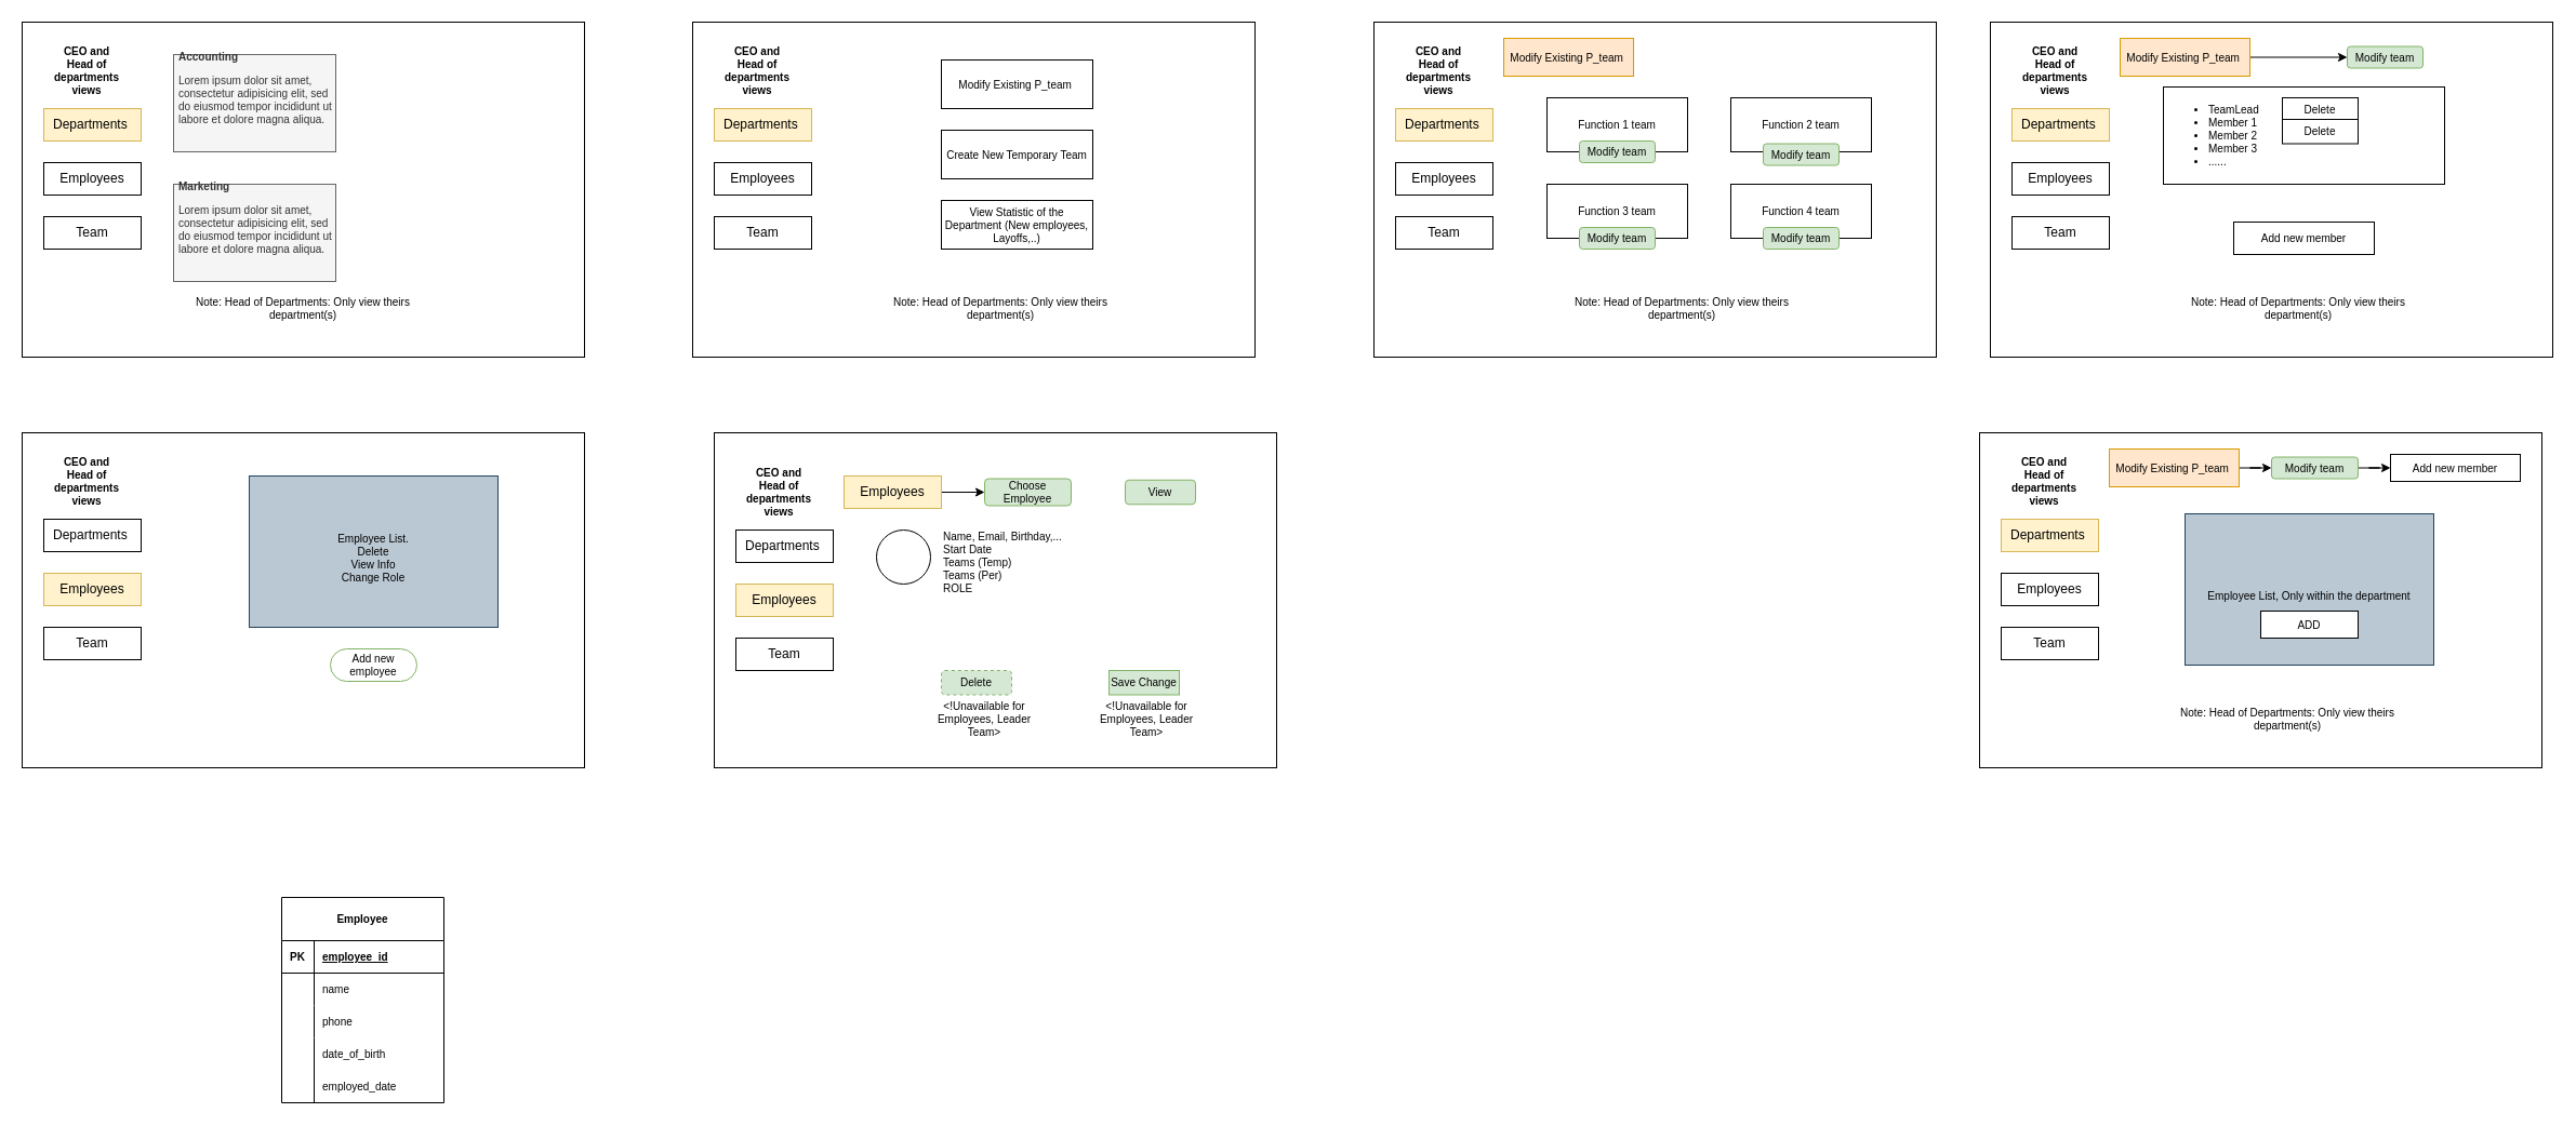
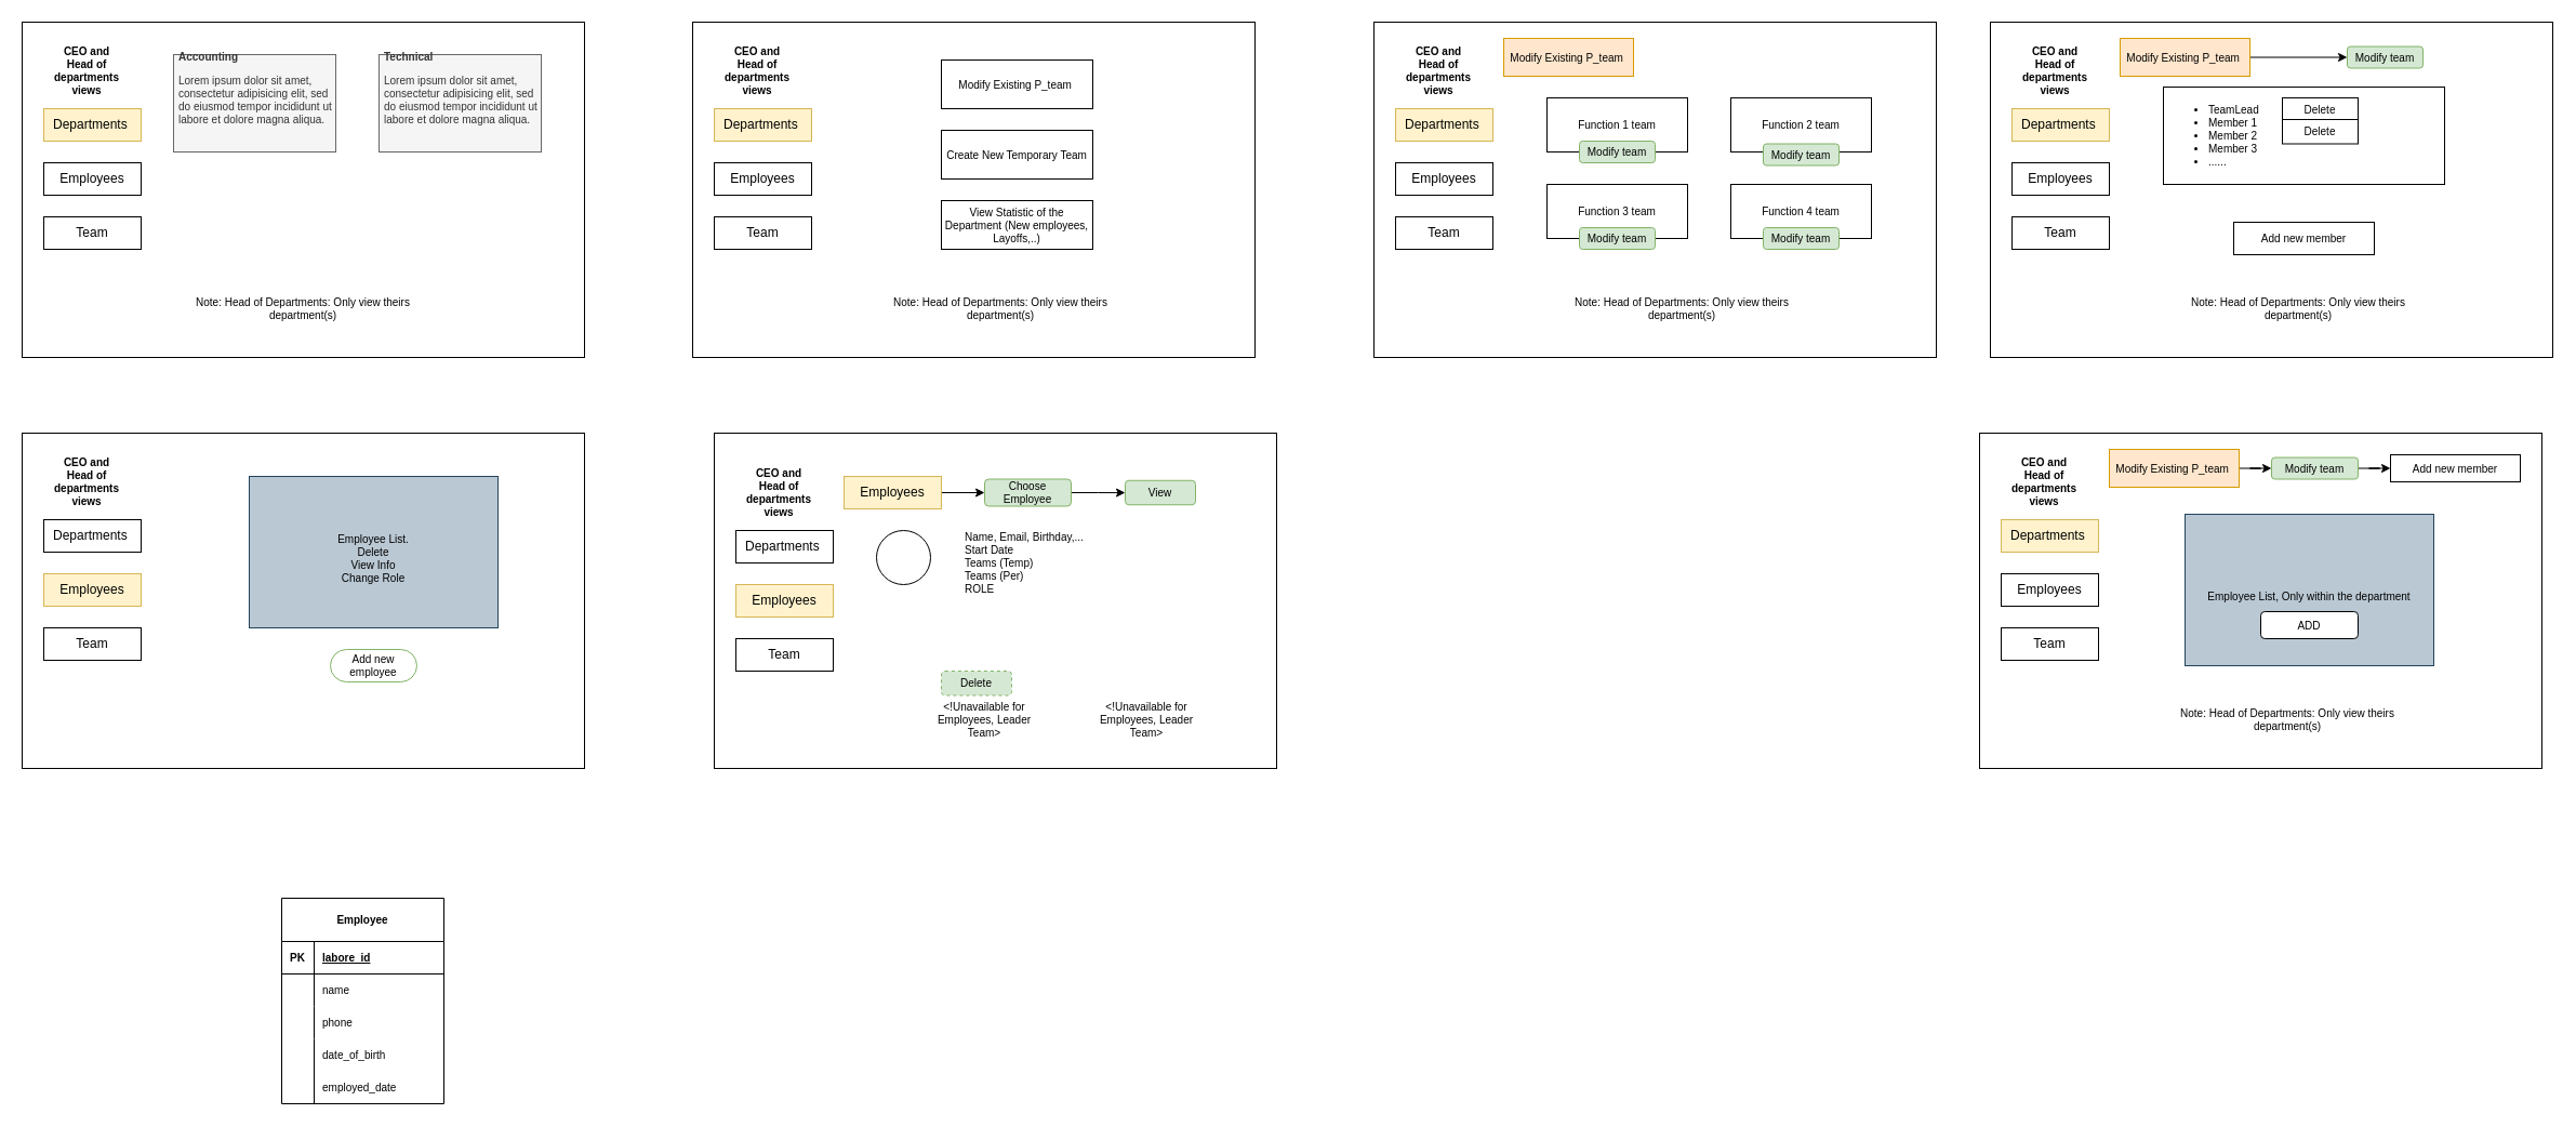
+ <mxCell id="7" value="&lt;h1 style=&quot;font-size: 10px;&quot;&gt;Technical&lt;/h1&gt;&lt;p style=&quot;font-size: 10px;&quot;&gt;&lt;font style=&quot;font-size: 10px;&quot;&gt;Lorem ipsum dolor sit amet, consectetur adipisicing elit, sed do eiusmod tempor incididunt ut labore et dolore magna aliqua.&lt;/font&gt;&lt;/p&gt;" style="text;html=1;strokeColor=#666666;fillColor=#f5f5f5;spacing=5;spacingTop=-20;whiteSpace=wrap;overflow=hidden;rounded=0;fontColor=#333333;" vertex="1" parent="1"><mxGeometry x="350" y="50" width="150" height="90" as="geometry" /></mxCell>
- <mxCell id="8" value="&lt;h1 style=&quot;font-size: 10px;&quot;&gt;Marketing&lt;/h1&gt;&lt;p style=&quot;font-size: 10px;&quot;&gt;&lt;font style=&quot;font-size: 10px;&quot;&gt;Lorem ipsum dolor sit amet, consectetur adipisicing elit, sed do eiusmod tempor incididunt ut labore et dolore magna aliqua.&lt;/font&gt;&lt;/p&gt;" style="text;html=1;strokeColor=#666666;fillColor=#f5f5f5;spacing=5;spacingTop=-20;whiteSpace=wrap;overflow=hidden;rounded=0;fontColor=#333333;" vertex="1" parent="1"><mxGeometry x="160" y="170" width="150" height="90" as="geometry" /></mxCell>
+ <mxCell id="75" value="" style="edgeStyle=orthogonalEdgeStyle;rounded=0;orthogonalLoop=1;jettySize=auto;html=1;fontSize=10;" edge="1" parent="1" source="76" target="77"><mxGeometry relative="1" as="geometry" /></mxCell>
- <mxCell id="79" value="Name, Email, Birthday,...&lt;br&gt;Start Date&lt;br&gt;&lt;div style=&quot;&quot;&gt;&lt;span style=&quot;background-color: initial;&quot;&gt;Teams (Temp)&lt;/span&gt;&lt;/div&gt;&lt;div style=&quot;&quot;&gt;&lt;span style=&quot;background-color: initial;&quot;&gt;Teams (Per)&lt;/span&gt;&lt;/div&gt;&lt;div style=&quot;&quot;&gt;&lt;span style=&quot;background-color: initial;&quot;&gt;ROLE&lt;/span&gt;&lt;/div&gt;" style="text;html=1;strokeColor=none;fillColor=none;align=left;verticalAlign=middle;whiteSpace=wrap;rounded=0;fontSize=10;" vertex="1" parent="1"><mxGeometry x="870" y="480" width="200" height="80" as="geometry" /></mxCell>
+ <mxCell id="79" value="Name, Email, Birthday,...&lt;br&gt;Start Date&lt;br&gt;&lt;div style=&quot;&quot;&gt;&lt;span style=&quot;background-color: initial;&quot;&gt;Teams (Temp)&lt;/span&gt;&lt;/div&gt;&lt;div style=&quot;&quot;&gt;&lt;span style=&quot;background-color: initial;&quot;&gt;Teams (Per)&lt;/span&gt;&lt;/div&gt;&lt;div style=&quot;&quot;&gt;&lt;span style=&quot;background-color: initial;&quot;&gt;ROLE&lt;/span&gt;&lt;/div&gt;" style="text;html=1;strokeColor=none;fillColor=none;align=left;verticalAlign=middle;whiteSpace=wrap;rounded=0;fontSize=10;" vertex="1" parent="1"><mxGeometry x="890" y="480" width="200" height="80" as="geometry" /></mxCell>
- <mxCell id="60" value="ADD" style="whiteSpace=wrap;html=1;fontSize=10;rounded=0;" vertex="1" parent="1"><mxGeometry x="2090" y="565" width="90" height="25" as="geometry" /></mxCell>
+ <mxCell id="60" value="ADD" style="rounded=1;whiteSpace=wrap;html=1;fontSize=10;" vertex="1" parent="1"><mxGeometry x="2090" y="565" width="90" height="25" as="geometry" /></mxCell>
- <mxCell id="81" value="Save Change" style="whiteSpace=wrap;html=1;fontSize=10;fillColor=#d5e8d4;strokeColor=#82b366;rounded=1;arcSize=0;" vertex="1" parent="1"><mxGeometry x="1025" y="620" width="65" height="22.5" as="geometry" /></mxCell>
- <mxCell id="87" value="employee_id" style="shape=partialRectangle;connectable=0;fillColor=none;top=0;left=0;bottom=0;right=0;align=left;spacingLeft=6;fontStyle=5;overflow=hidden;fontSize=10;" vertex="1" parent="85"><mxGeometry x="30" width="120" height="30" as="geometry"><mxRectangle width="120" height="30" as="alternateBounds" /></mxGeometry></mxCell>
+ <mxCell id="87" value="labore_id" style="shape=partialRectangle;connectable=0;fillColor=none;top=0;left=0;bottom=0;right=0;align=left;spacingLeft=6;fontStyle=5;overflow=hidden;fontSize=10;" vertex="1" parent="85"><mxGeometry x="30" width="120" height="30" as="geometry"><mxRectangle width="120" height="30" as="alternateBounds" /></mxGeometry></mxCell>
